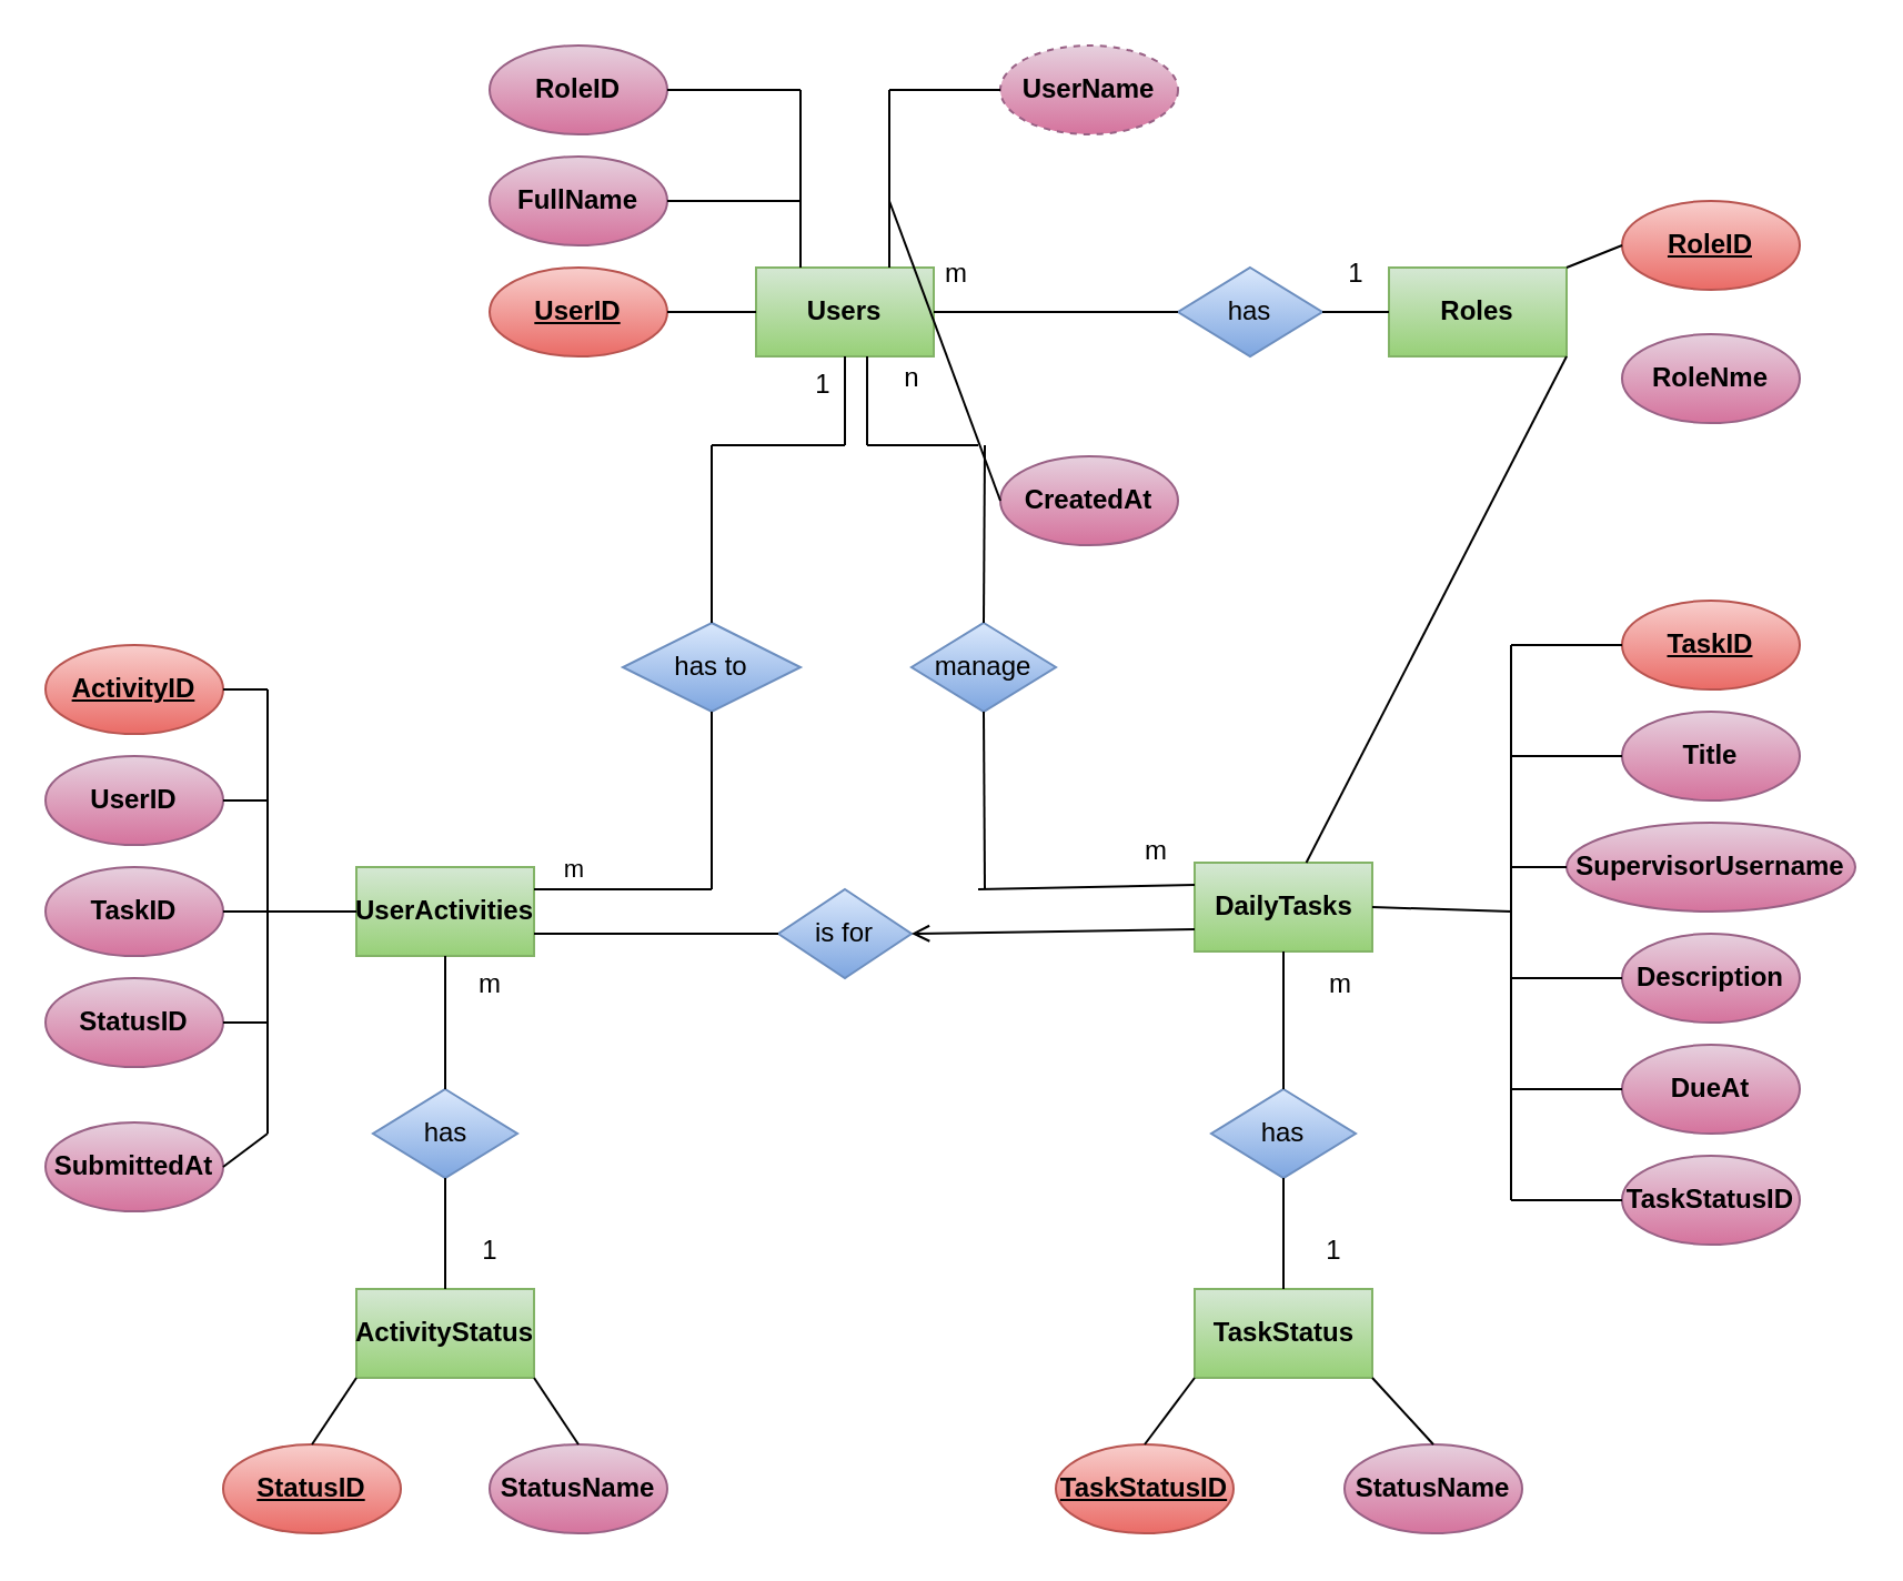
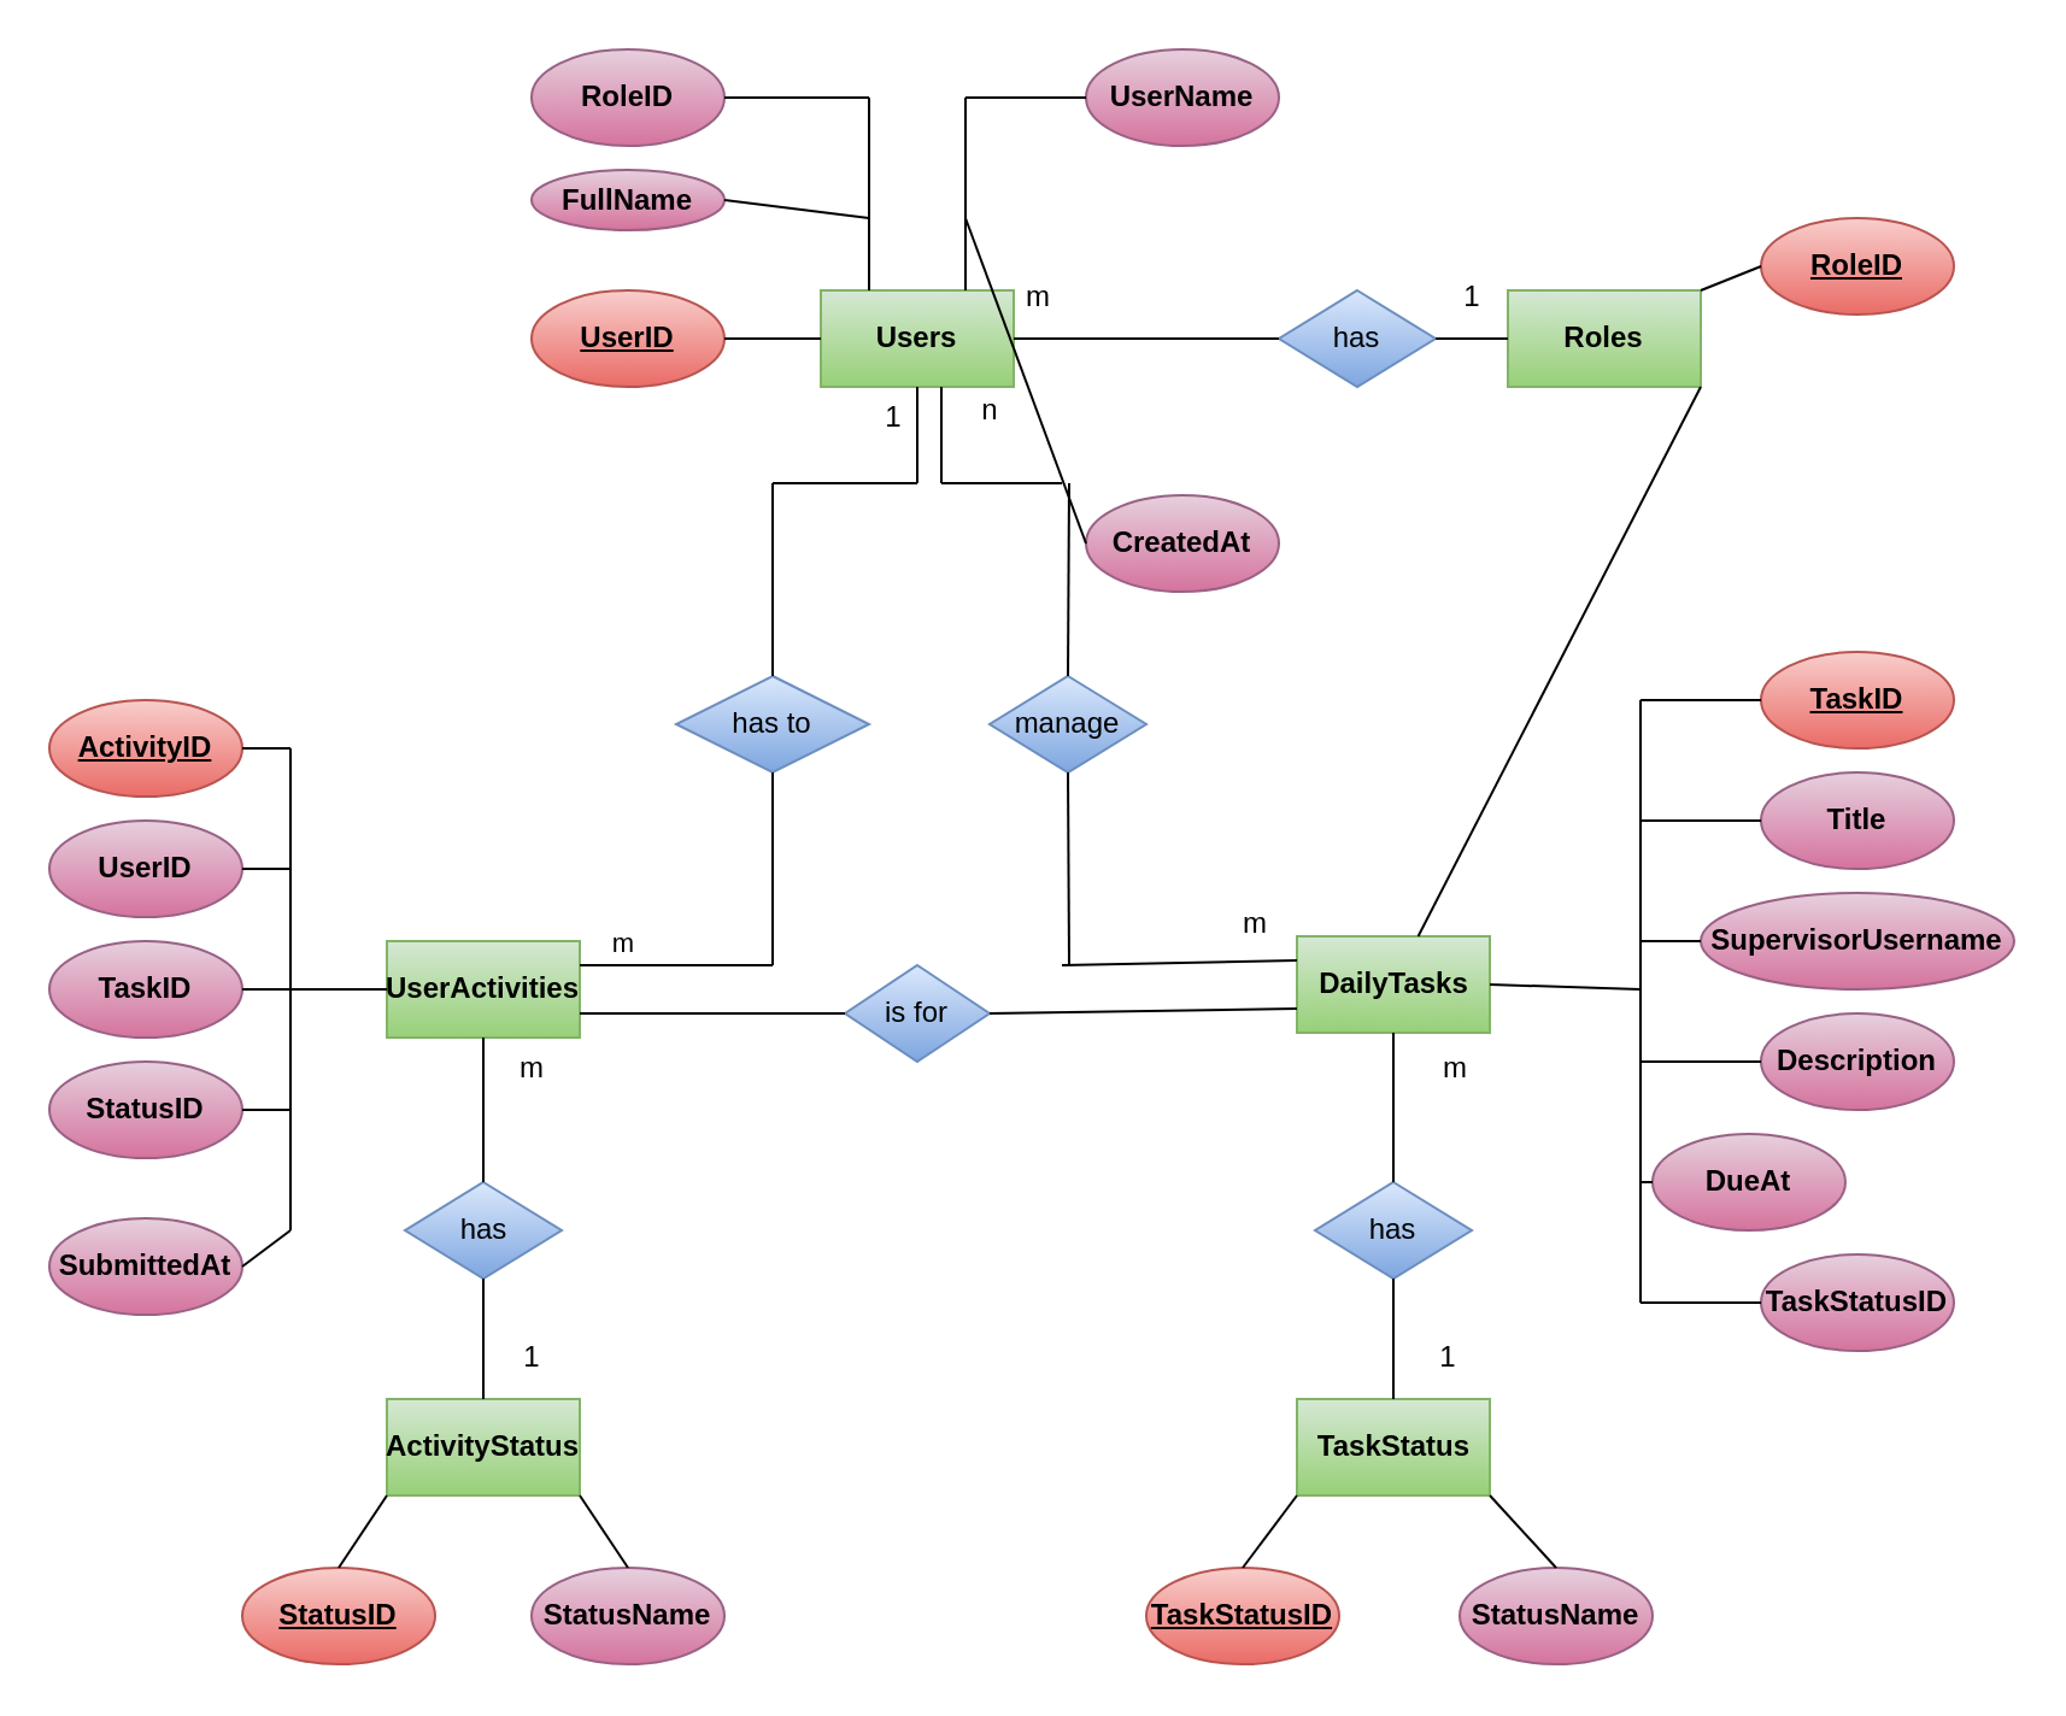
- <mxCell id="6" value="&lt;b&gt;UserName&lt;/b&gt;" style="ellipse;whiteSpace=wrap;html=1;fillColor=#e6d0de;gradientColor=#d5739d;strokeColor=#996185;dashed=1;" parent="1" vertex="1"><mxGeometry x="450" y="20" width="80" height="40" as="geometry" /></mxCell>
+ <mxCell id="6" value="&lt;b&gt;UserName&lt;/b&gt;" style="ellipse;whiteSpace=wrap;html=1;fillColor=#e6d0de;gradientColor=#d5739d;strokeColor=#996185;" parent="1" vertex="1"><mxGeometry x="450" y="20" width="80" height="40" as="geometry" /></mxCell>
- <mxCell id="3" value="&lt;b&gt;FullName&lt;/b&gt;" style="ellipse;whiteSpace=wrap;html=1;fillColor=#e6d0de;gradientColor=#d5739d;strokeColor=#996185;" parent="1" vertex="1"><mxGeometry x="220" y="70" width="80" height="40" as="geometry" /></mxCell>
+ <mxCell id="3" value="&lt;b&gt;FullName&lt;/b&gt;" style="ellipse;whiteSpace=wrap;html=1;fillColor=#e6d0de;gradientColor=#d5739d;strokeColor=#996185;" parent="1" vertex="1"><mxGeometry x="220" y="70" width="80" height="25" as="geometry" /></mxCell>
- <mxCell id="14" value="&lt;b&gt;RoleNme&lt;/b&gt;" style="ellipse;whiteSpace=wrap;html=1;fillColor=#e6d0de;gradientColor=#d5739d;strokeColor=#996185;" parent="1" vertex="1"><mxGeometry x="730" y="150" width="80" height="40" as="geometry" /></mxCell>
- <mxCell id="68" value="" style="endArrow=open;html=1;rounded=0;entryX=1;entryY=0.5;entryDx=0;entryDy=0;exitX=0;exitY=0.75;exitDx=0;exitDy=0;" edge="1" parent="1" source="8" target="55"><mxGeometry width="50" height="50" relative="1" as="geometry"><mxPoint x="380" y="450" as="sourcePoint" /><mxPoint x="430" y="400" as="targetPoint" /></mxGeometry></mxCell>
+ <mxCell id="68" value="" style="endArrow=none;html=1;rounded=0;entryX=1;entryY=0.5;entryDx=0;entryDy=0;exitX=0;exitY=0.75;exitDx=0;exitDy=0;" edge="1" parent="1" source="8" target="55"><mxGeometry width="50" height="50" relative="1" as="geometry"><mxPoint x="380" y="450" as="sourcePoint" /><mxPoint x="430" y="400" as="targetPoint" /></mxGeometry></mxCell>
- <mxCell id="28" value="&lt;b&gt;DueAt&lt;/b&gt;" style="ellipse;whiteSpace=wrap;html=1;fillColor=#e6d0de;gradientColor=#d5739d;strokeColor=#996185;" parent="1" vertex="1"><mxGeometry x="730" y="470" width="80" height="40" as="geometry" /></mxCell>
+ <mxCell id="28" value="&lt;b&gt;DueAt&lt;/b&gt;" style="ellipse;whiteSpace=wrap;html=1;fillColor=#e6d0de;gradientColor=#d5739d;strokeColor=#996185;" parent="1" vertex="1"><mxGeometry x="685" y="470" width="80" height="40" as="geometry" /></mxCell>
